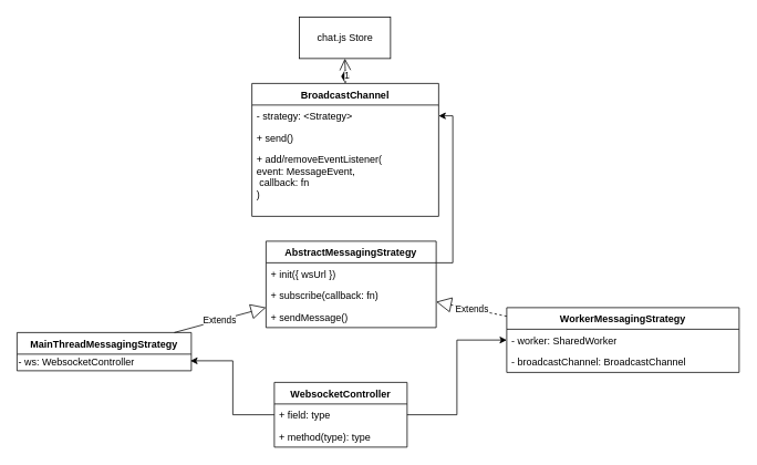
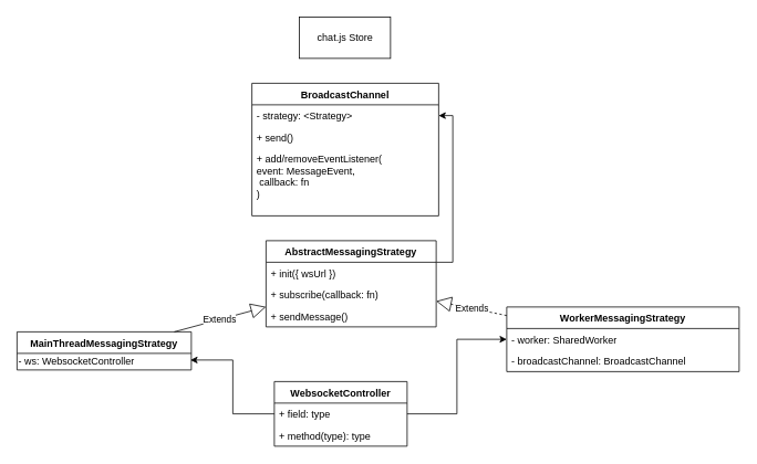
- <mxCell id="19" value="1" style="endArrow=open;html=1;endSize=12;startArrow=diamondThin;startSize=14;startFill=1;edgeStyle=orthogonalEdgeStyle;align=left;verticalAlign=bottom;" parent="1" source="2" target="6" edge="1"><mxGeometry x="-1" y="3" relative="1" as="geometry"><mxPoint x="220" y="50" as="sourcePoint" /><mxPoint x="490" y="310" as="targetPoint" /></mxGeometry></mxCell>
